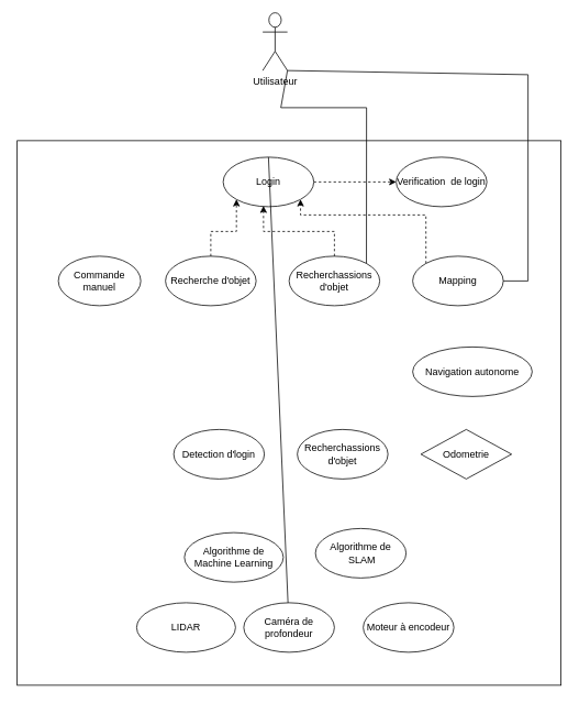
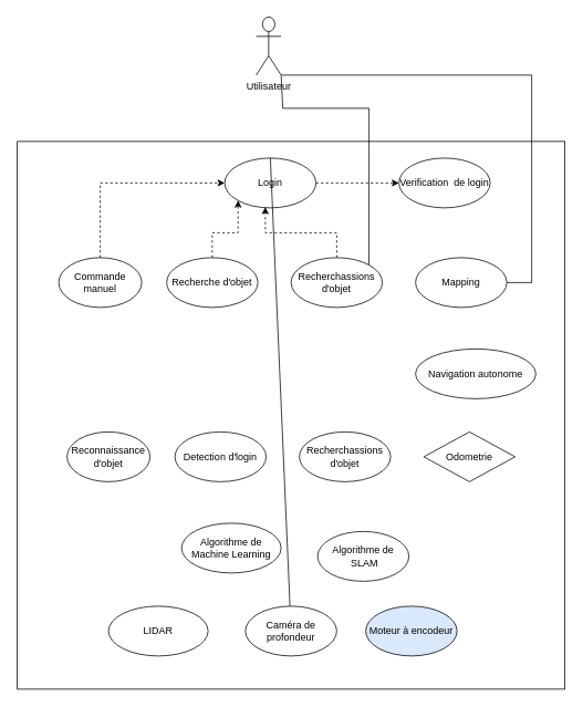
- <mxCell id="2" value="Utilisateur" style="shape=umlActor;verticalLabelPosition=bottom;verticalAlign=top;html=1;" vertex="1" parent="1"><mxGeometry x="318" y="15" width="30" height="70" as="geometry" /></mxCell>
+ <mxCell id="2" value="Utilisateur" style="shape=umlActor;verticalLabelPosition=bottom;verticalAlign=top;html=1;" vertex="1" parent="1"><mxGeometry x="308" y="20" width="30" height="70" as="geometry" /></mxCell>
+ <mxCell id="6" style="edgeStyle=orthogonalEdgeStyle;rounded=0;orthogonalLoop=1;jettySize=auto;html=1;exitX=0.5;exitY=0;exitDx=0;exitDy=0;entryX=0;entryY=0.5;entryDx=0;entryDy=0;dashed=1;" edge="1" parent="1" source="7" target="5"><mxGeometry relative="1" as="geometry" /></mxCell>
- <mxCell id="8" style="edgeStyle=orthogonalEdgeStyle;rounded=0;orthogonalLoop=1;jettySize=auto;html=1;exitX=0;exitY=0;exitDx=0;exitDy=0;entryX=1;entryY=1;entryDx=0;entryDy=0;dashed=1;" edge="1" parent="1" source="9" target="5"><mxGeometry relative="1" as="geometry"><Array as="points"><mxPoint x="516" y="260" /><mxPoint x="364" y="260" /></Array></mxGeometry></mxCell>
+ <mxCell id="16" value="Reconnaissance d'objet" style="ellipse;whiteSpace=wrap;html=1;" vertex="1" parent="1"><mxGeometry x="80" y="520" width="100" height="60" as="geometry" /></mxCell>
- <mxCell id="20" value="Algorithme de Machine Learning" style="ellipse;whiteSpace=wrap;html=1;" vertex="1" parent="1"><mxGeometry x="223" y="645" width="120" height="60" as="geometry" /></mxCell>
+ <mxCell id="20" value="Algorithme de Machine Learning" style="ellipse;whiteSpace=wrap;html=1;" vertex="1" parent="1"><mxGeometry x="218" y="630" width="120" height="60" as="geometry" /></mxCell>
- <mxCell id="22" value="LIDAR" style="ellipse;whiteSpace=wrap;html=1;" vertex="1" parent="1"><mxGeometry x="165" y="730" width="120" height="60" as="geometry" /></mxCell>
+ <mxCell id="22" value="LIDAR" style="ellipse;whiteSpace=wrap;html=1;" vertex="1" parent="1"><mxGeometry x="130" y="730" width="120" height="60" as="geometry" /></mxCell>
- <mxCell id="24" value="Moteur à encodeur" style="ellipse;whiteSpace=wrap;html=1;" vertex="1" parent="1"><mxGeometry x="440" y="730" width="110" height="60" as="geometry" /></mxCell>
+ <mxCell id="24" value="Moteur à encodeur" style="ellipse;whiteSpace=wrap;html=1;fillColor=#dae8fc;" vertex="1" parent="1"><mxGeometry x="440" y="730" width="110" height="60" as="geometry" /></mxCell>
